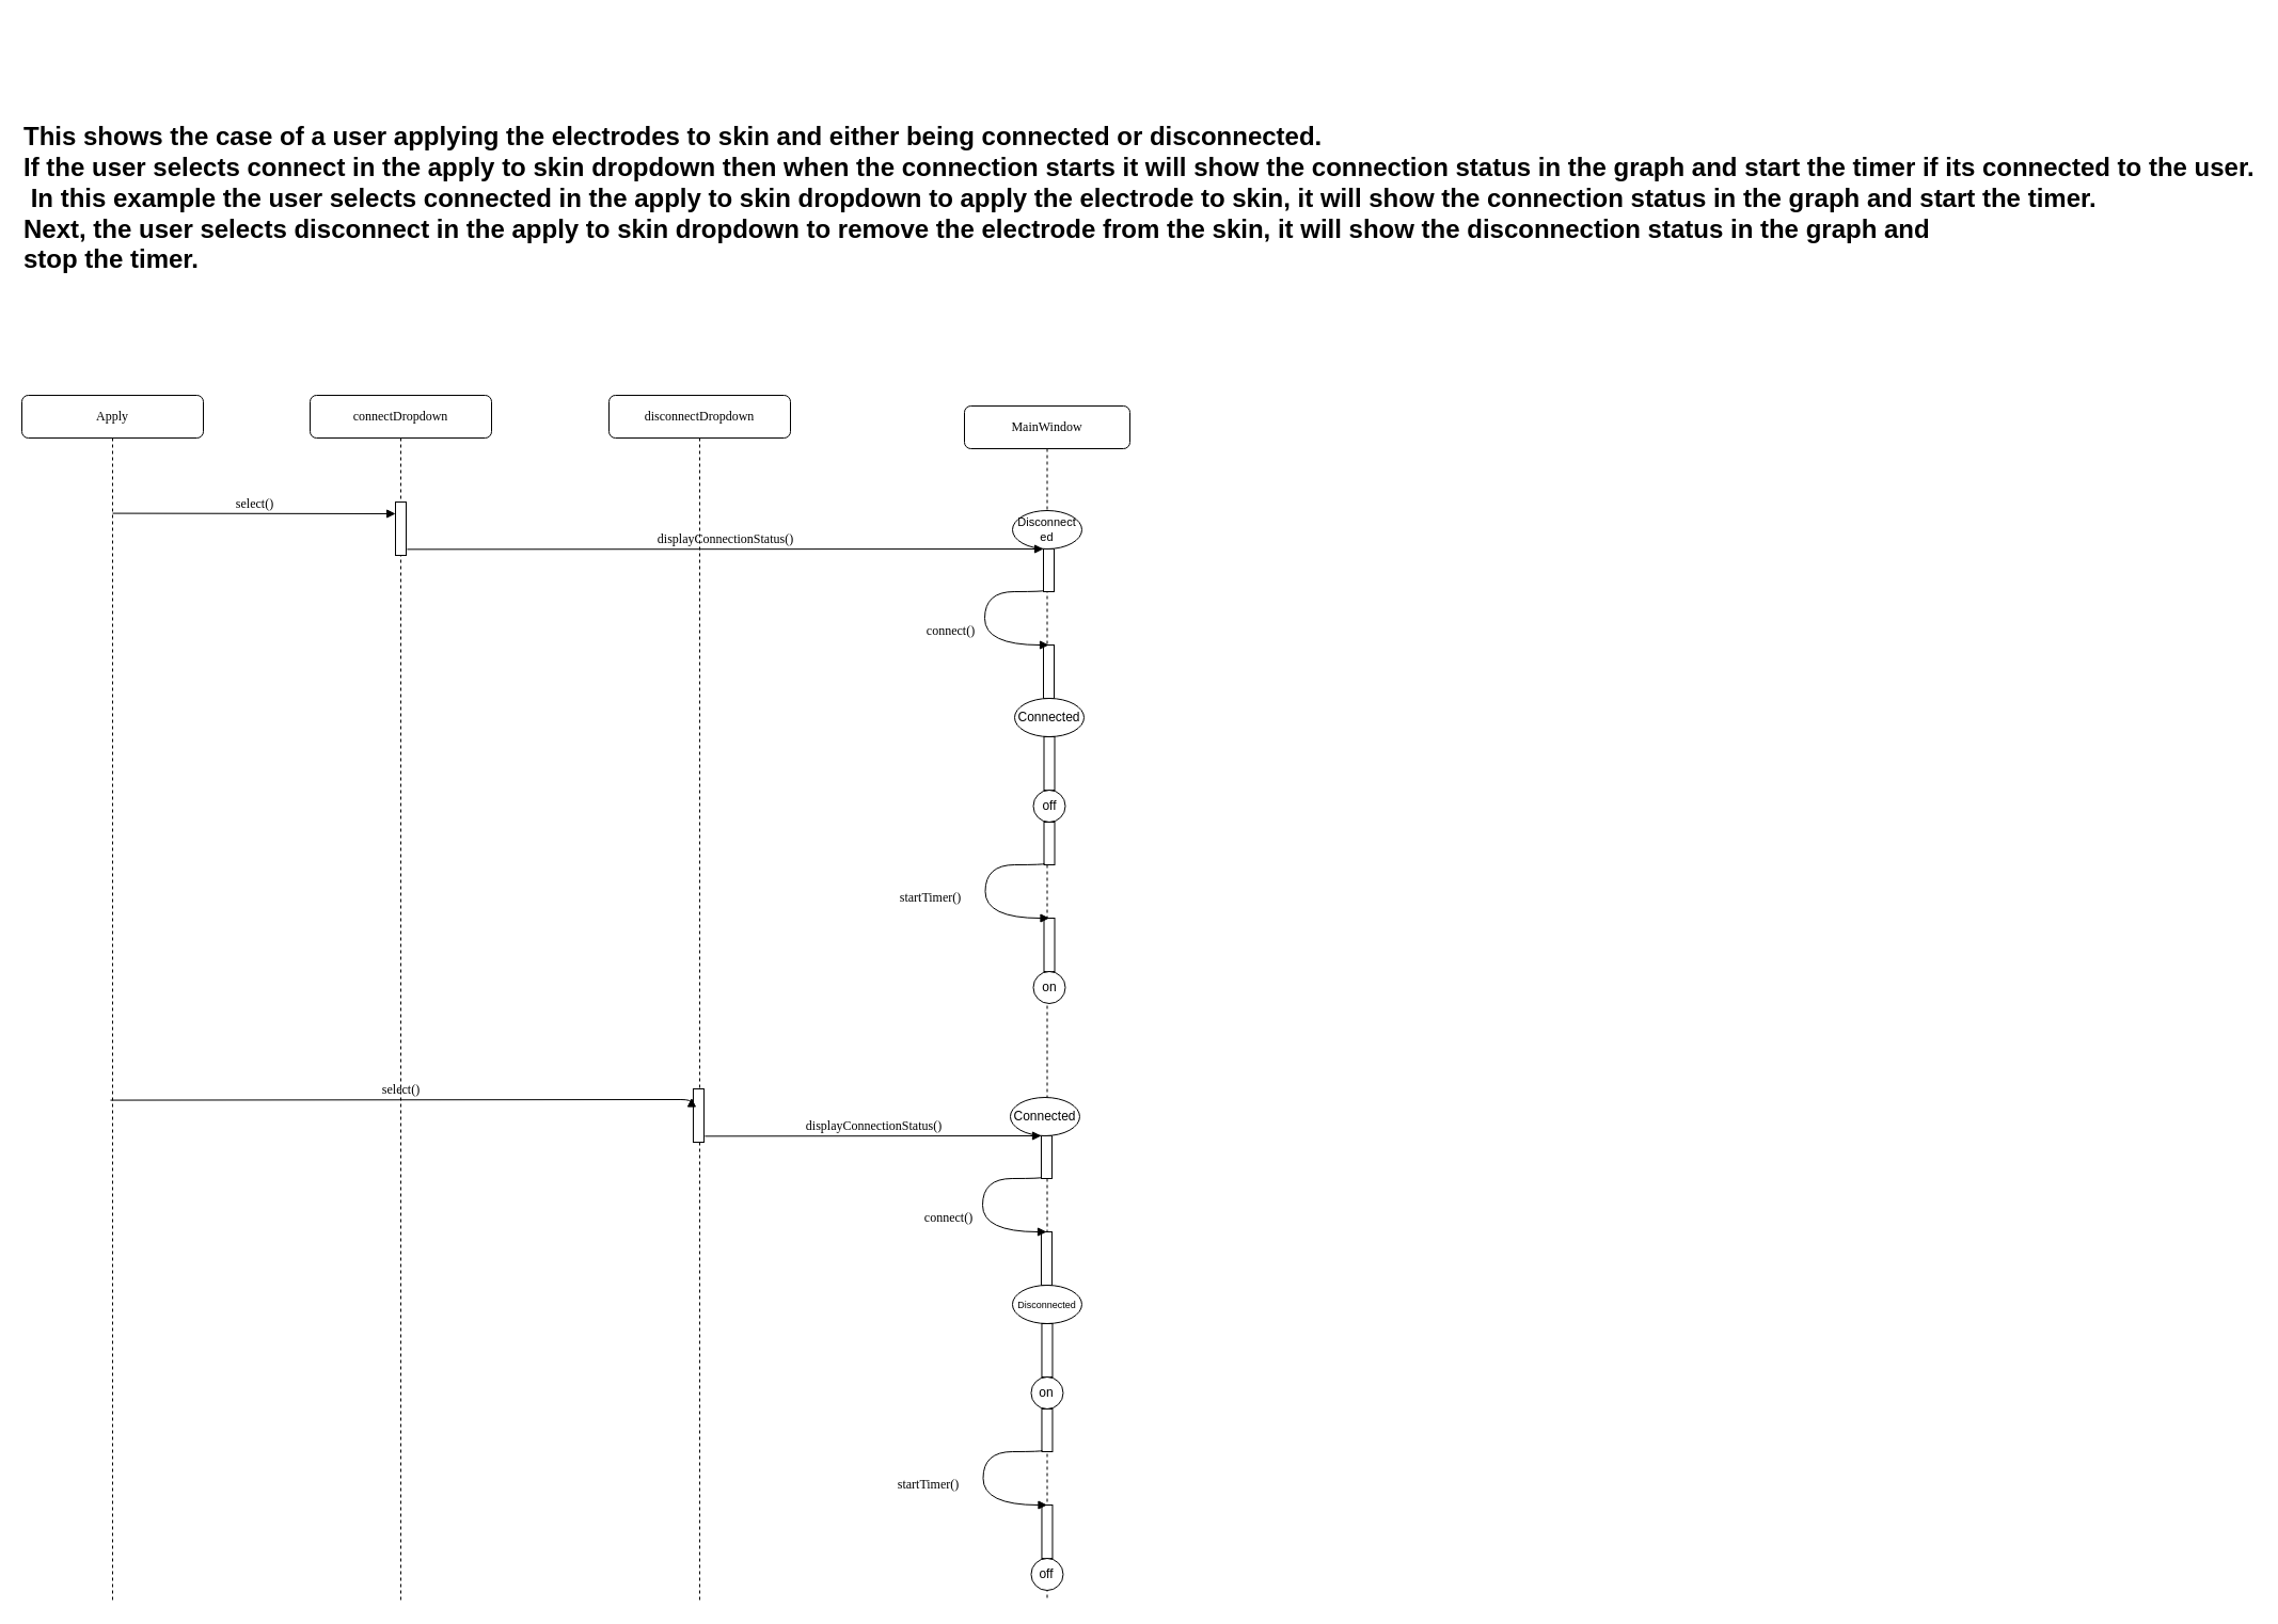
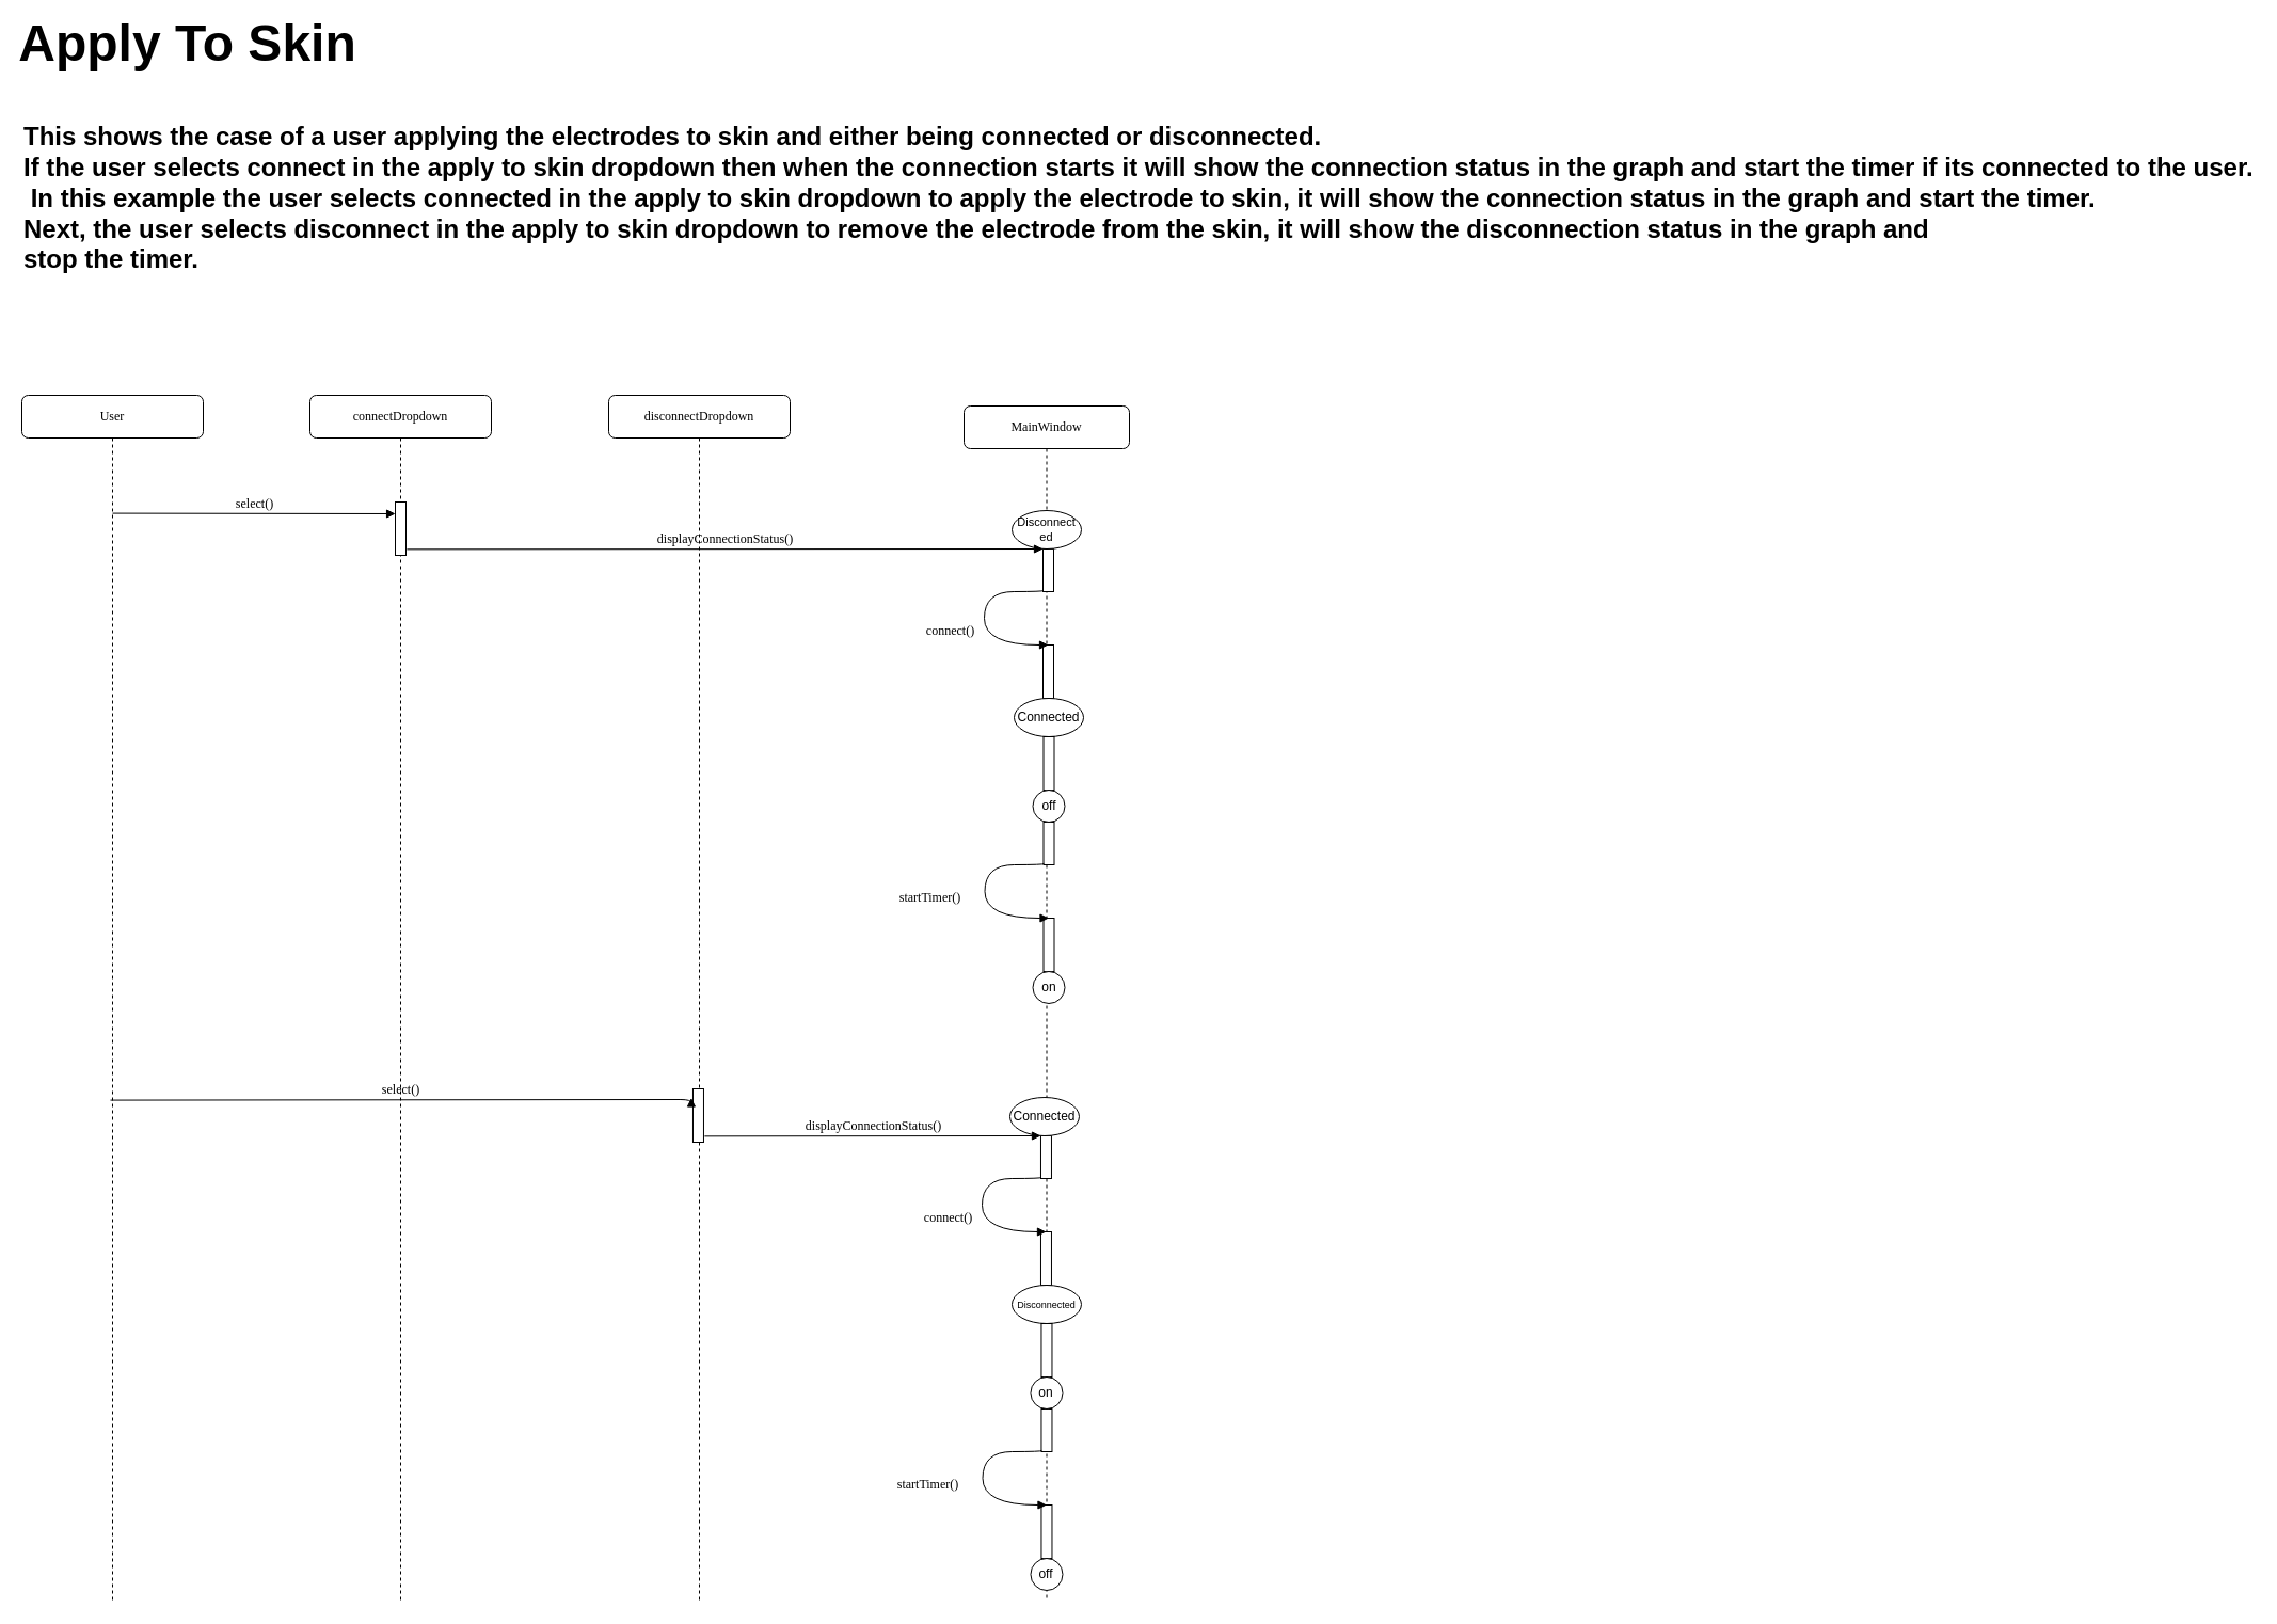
+ <mxCell id="17" value="&lt;font style=&quot;font-size: 48px;&quot;&gt;Apply To Skin&lt;/font&gt;" style="text;strokeColor=none;fillColor=none;html=1;fontSize=24;fontStyle=1;verticalAlign=middle;align=center;" parent="1" vertex="1"><mxGeometry x="20" y="20" width="310" height="40" as="geometry" /></mxCell>
- <mxCell id="18" value="Apply" style="shape=umlLifeline;perimeter=lifelinePerimeter;whiteSpace=wrap;container=1;collapsible=0;recursiveResize=0;outlineConnect=0;rounded=1;shadow=0;comic=0;labelBackgroundColor=none;strokeWidth=1;fontFamily=Verdana;fontSize=12;align=center;html=1;" parent="1" vertex="1"><mxGeometry x="20" y="370" width="170" height="1130" as="geometry" /></mxCell>
+ <mxCell id="18" value="User" style="shape=umlLifeline;perimeter=lifelinePerimeter;whiteSpace=wrap;container=1;collapsible=0;recursiveResize=0;outlineConnect=0;rounded=1;shadow=0;comic=0;labelBackgroundColor=none;strokeWidth=1;fontFamily=Verdana;fontSize=12;align=center;html=1;" parent="1" vertex="1"><mxGeometry x="20" y="370" width="170" height="1130" as="geometry" /></mxCell>
